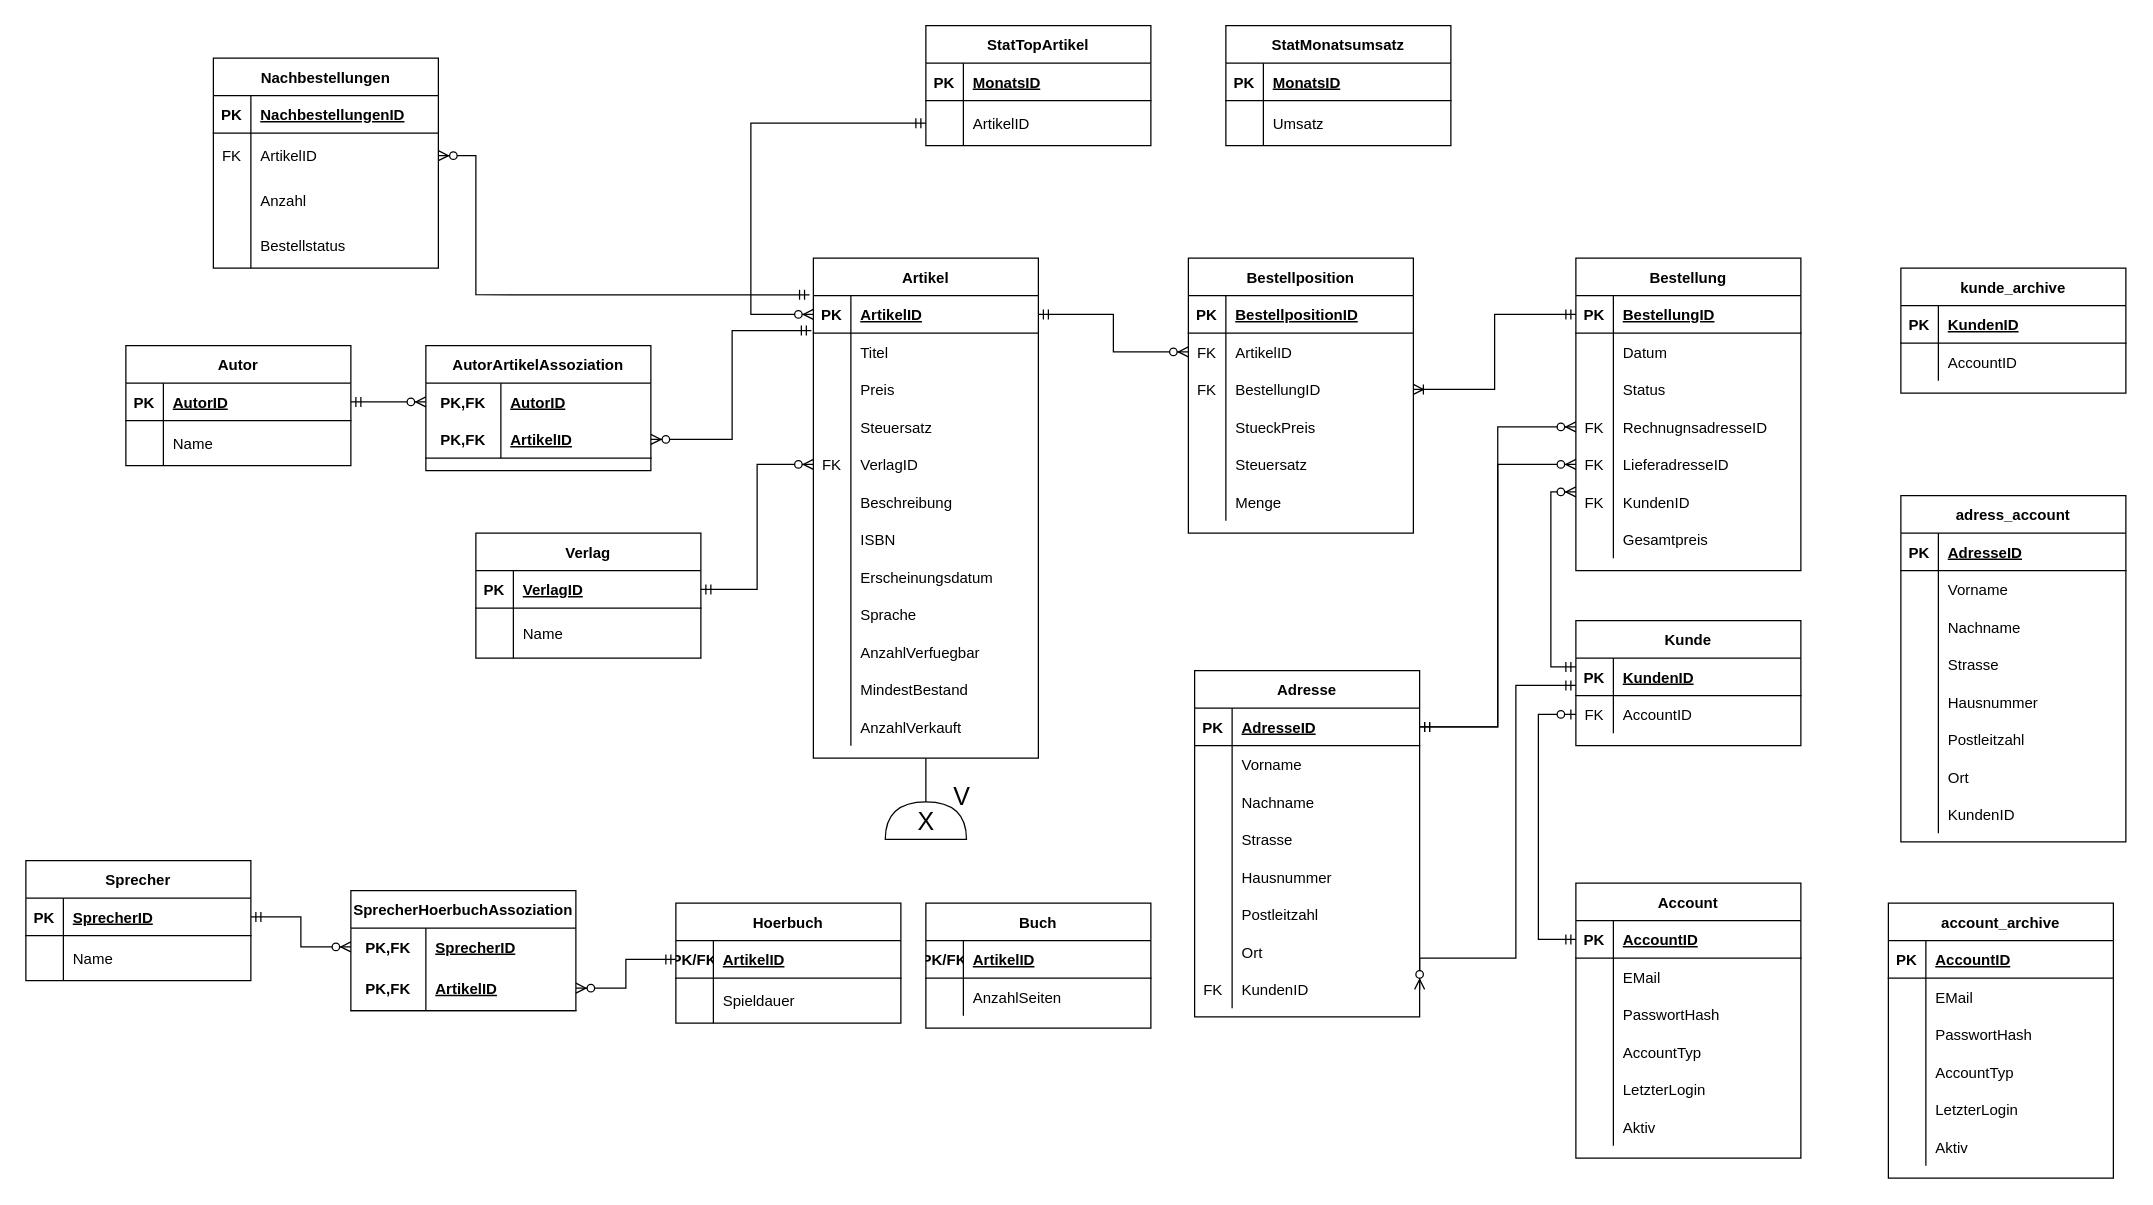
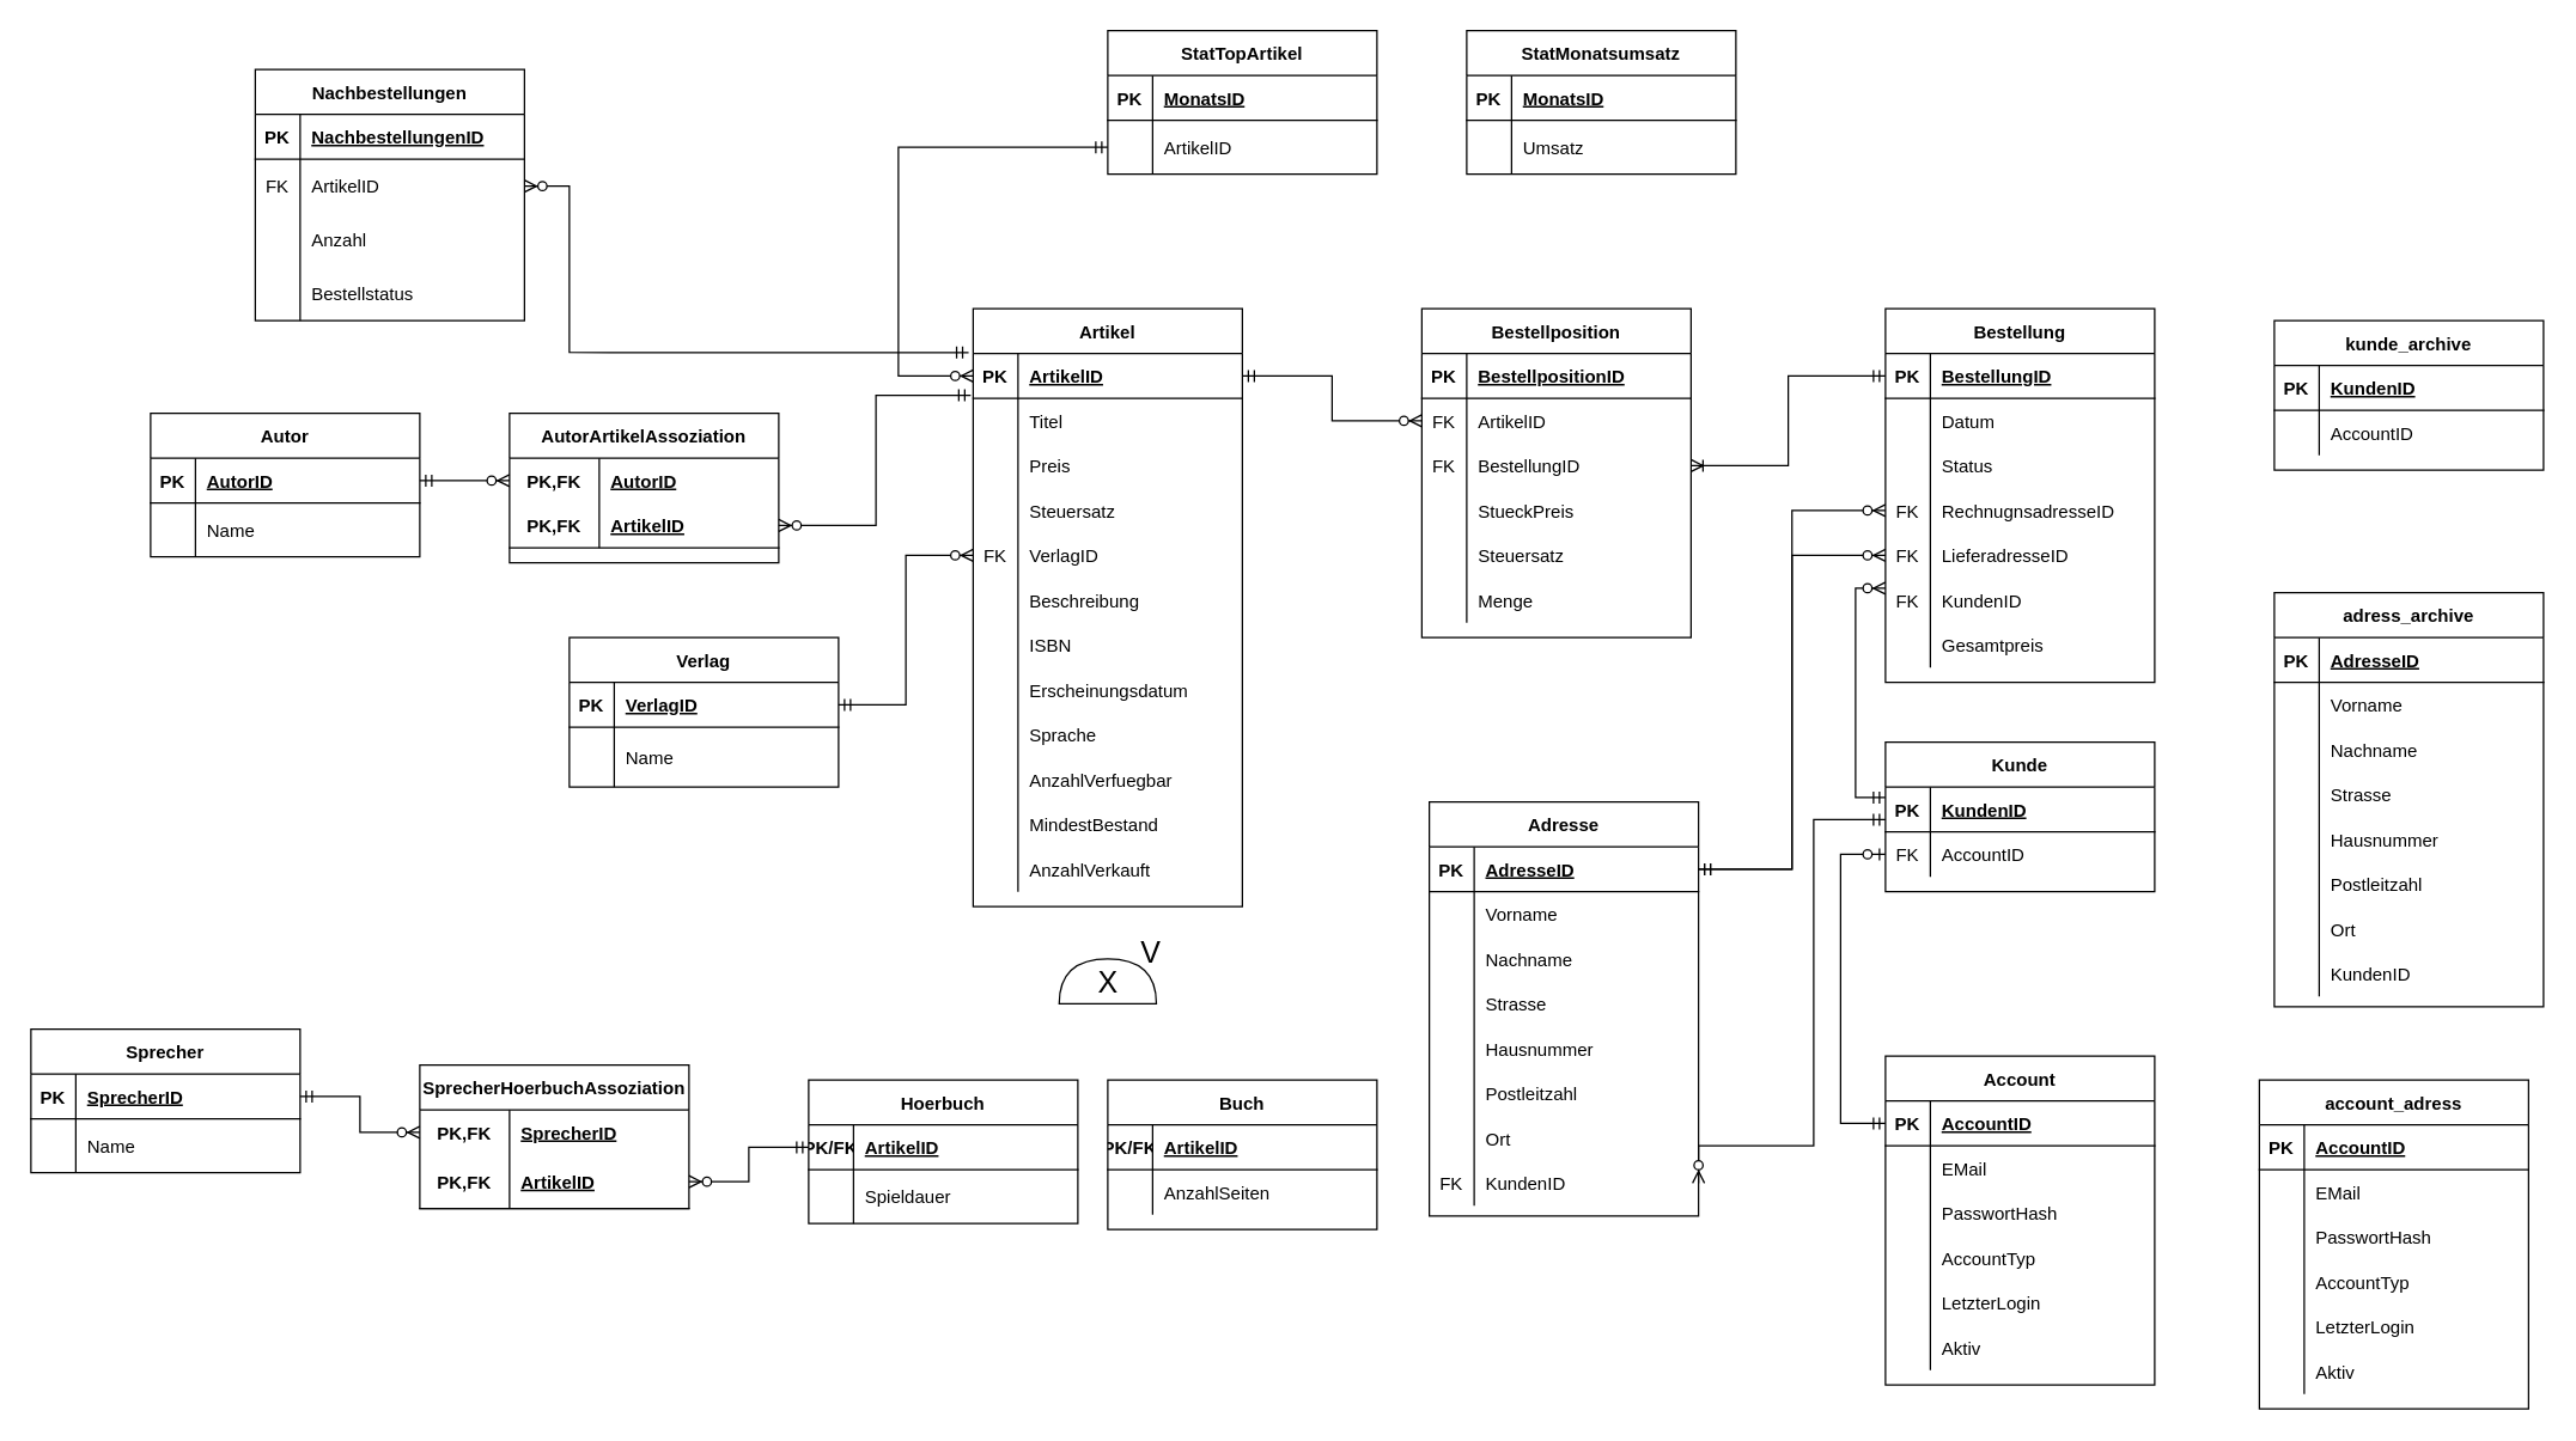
- <mxCell id="232" value="adress_account" style="shape=table;startSize=30;container=1;collapsible=1;childLayout=tableLayout;fixedRows=1;rowLines=0;fontStyle=1;align=center;resizeLast=1;" vertex="1" parent="1"><mxGeometry x="1520" y="396" width="180" height="277" as="geometry" /></mxCell>
+ <mxCell id="232" value="adress_archive" style="shape=table;startSize=30;container=1;collapsible=1;childLayout=tableLayout;fixedRows=1;rowLines=0;fontStyle=1;align=center;resizeLast=1;" vertex="1" parent="1"><mxGeometry x="1520" y="396" width="180" height="277" as="geometry" /></mxCell>
- <mxCell id="220" value="" style="endArrow=none;html=1;rounded=0;fontSize=30;exitX=0.5;exitY=1;exitDx=0;exitDy=0;entryX=1;entryY=0.5;entryDx=0;entryDy=0;entryPerimeter=0;edgeStyle=orthogonalEdgeStyle;" parent="1" source="2" target="222" edge="1"><mxGeometry relative="1" as="geometry"><mxPoint x="140" y="486" as="sourcePoint" /><mxPoint x="300" y="486" as="targetPoint" /></mxGeometry></mxCell>
- <mxCell id="257" value="account_archive" style="shape=table;startSize=30;container=1;collapsible=1;childLayout=tableLayout;fixedRows=1;rowLines=0;fontStyle=1;align=center;resizeLast=1;" vertex="1" parent="1"><mxGeometry x="1510" y="722" width="180" height="220" as="geometry" /></mxCell>
+ <mxCell id="257" value="account_adress" style="shape=table;startSize=30;container=1;collapsible=1;childLayout=tableLayout;fixedRows=1;rowLines=0;fontStyle=1;align=center;resizeLast=1;" vertex="1" parent="1"><mxGeometry x="1510" y="722" width="180" height="220" as="geometry" /></mxCell>
